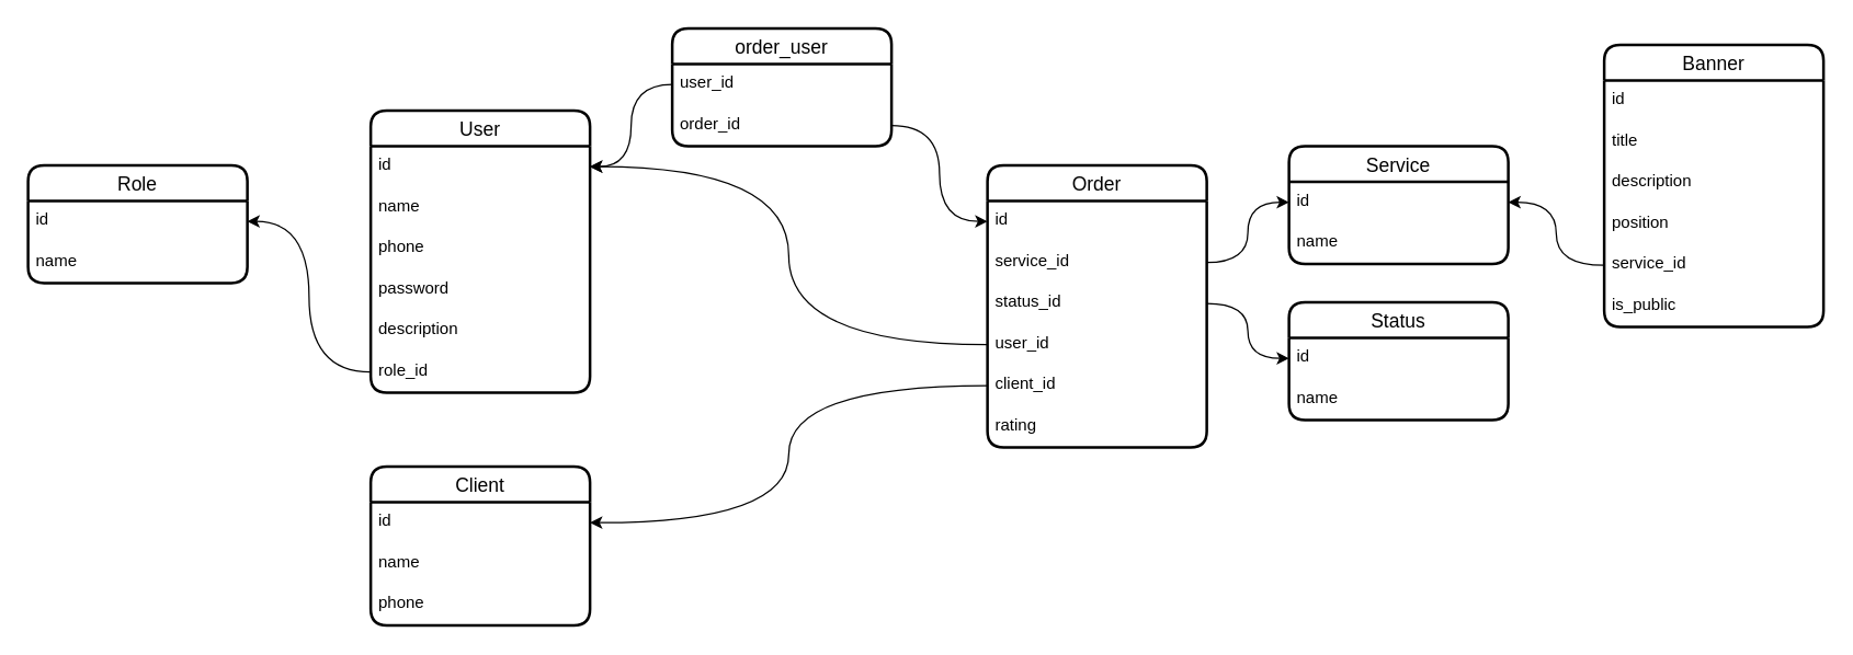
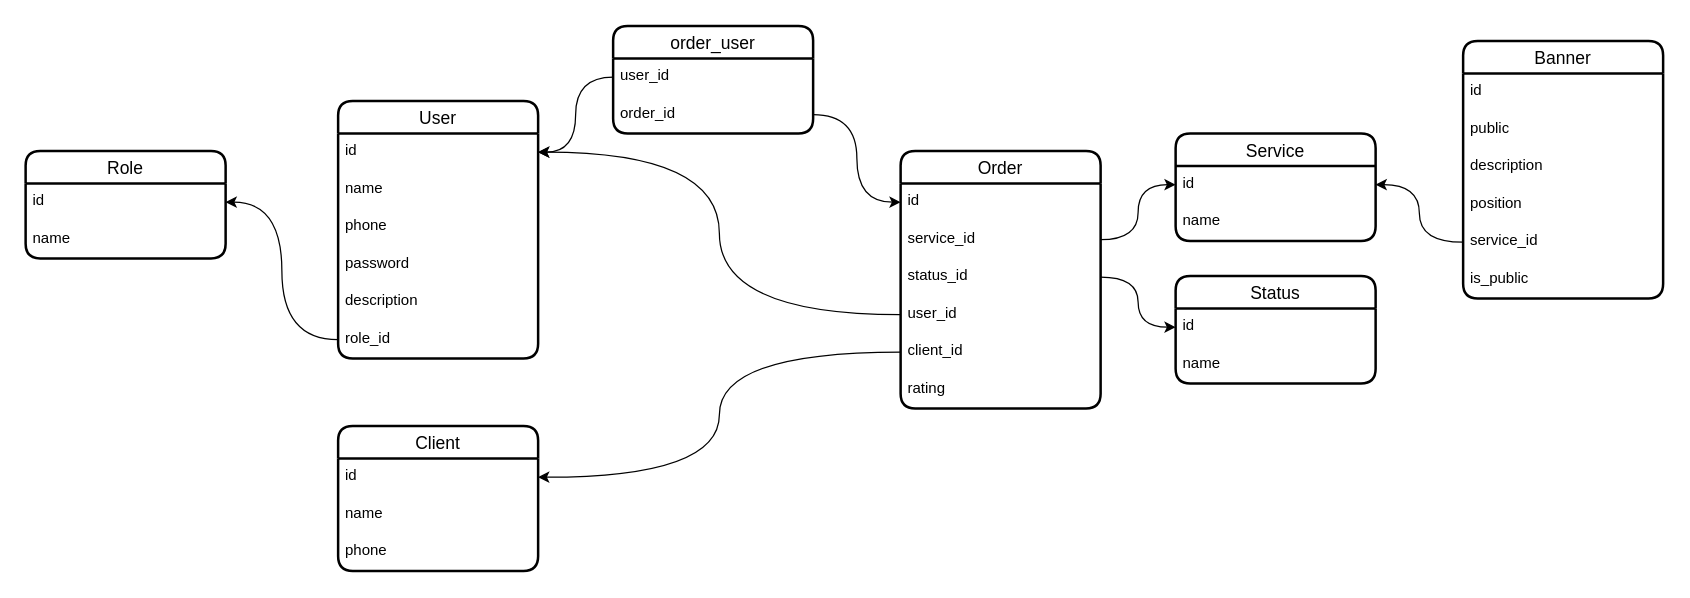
- <mxCell id="40" value="title" style="text;strokeColor=none;fillColor=none;spacingLeft=4;spacingRight=4;overflow=hidden;rotatable=0;points=[[0,0.5],[1,0.5]];portConstraint=eastwest;fontSize=12;whiteSpace=wrap;html=1;" parent="38" vertex="1"><mxGeometry y="56" width="160" height="30" as="geometry" /></mxCell>
+ <mxCell id="40" value="public" style="text;strokeColor=none;fillColor=none;spacingLeft=4;spacingRight=4;overflow=hidden;rotatable=0;points=[[0,0.5],[1,0.5]];portConstraint=eastwest;fontSize=12;whiteSpace=wrap;html=1;" parent="38" vertex="1"><mxGeometry y="56" width="160" height="30" as="geometry" /></mxCell>
